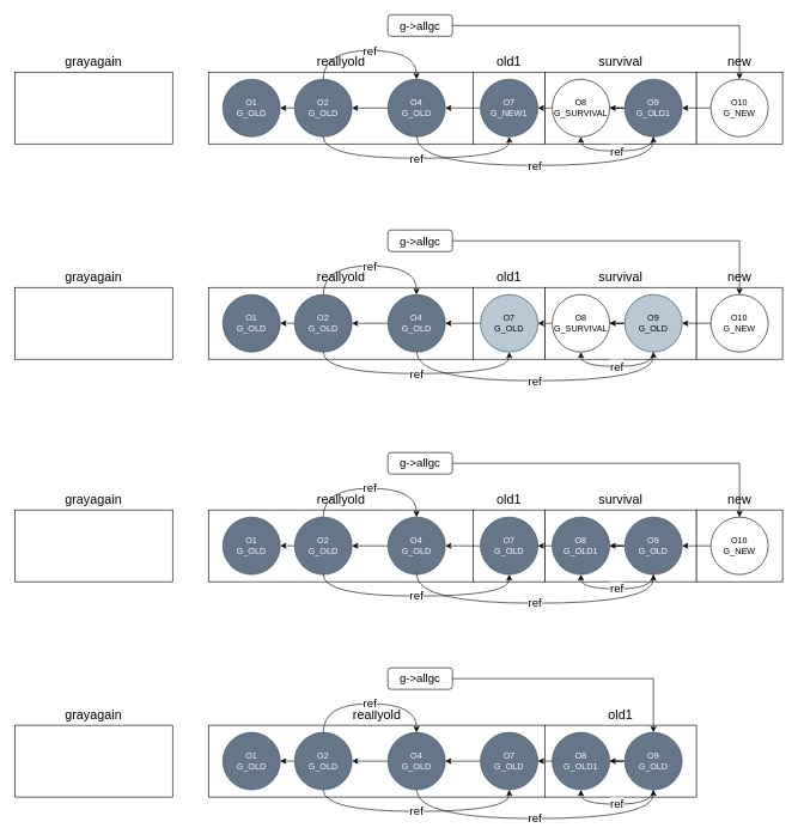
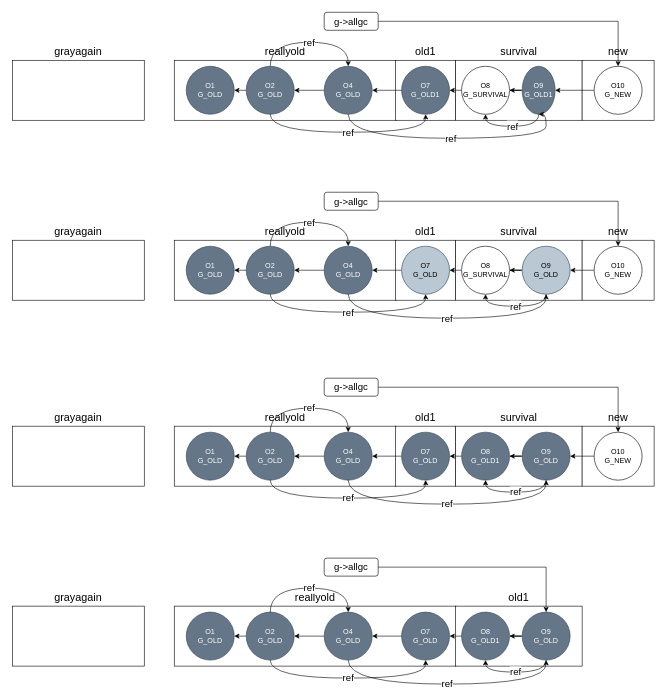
- <mxCell id="13" value="O7&lt;br&gt;G_NEW1" style="ellipse;whiteSpace=wrap;html=1;aspect=fixed;fillColor=#647687;fontColor=#ffffff;strokeColor=#314354;" parent="1" vertex="1"><mxGeometry x="669" y="110" width="80" height="80" as="geometry" /></mxCell>
+ <mxCell id="13" value="O7&lt;br&gt;G_OLD1" style="ellipse;whiteSpace=wrap;html=1;aspect=fixed;fillColor=#647687;fontColor=#ffffff;strokeColor=#314354;" parent="1" vertex="1"><mxGeometry x="669" y="110" width="80" height="80" as="geometry" /></mxCell>
- <mxCell id="20" value="O9&lt;br&gt;G_OLD1" style="ellipse;whiteSpace=wrap;html=1;aspect=fixed;fillColor=#647687;strokeColor=#314354;fontColor=#ffffff;" parent="1" vertex="1"><mxGeometry x="870" y="110" width="80" height="80" as="geometry" /></mxCell>
+ <mxCell id="20" value="O9&lt;br&gt;G_OLD1" style="ellipse;whiteSpace=wrap;html=1;aspect=fixed;fillColor=#647687;strokeColor=#314354;fontColor=#ffffff;" parent="1" vertex="1"><mxGeometry x="870" y="110" width="55" height="80" as="geometry" /></mxCell>
